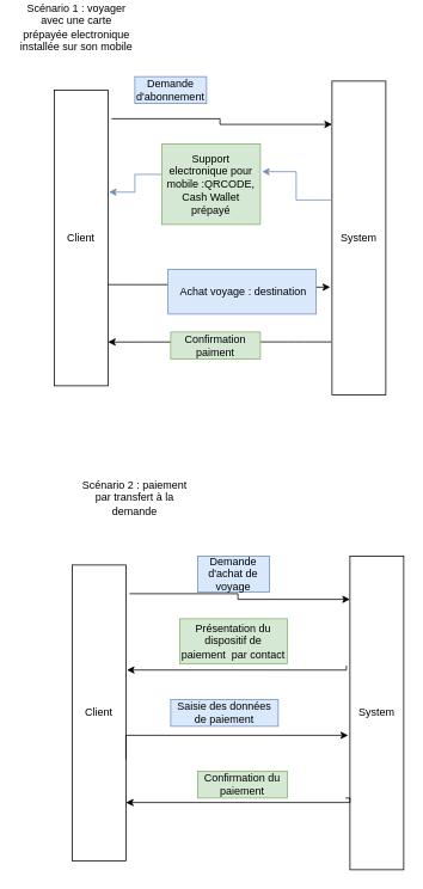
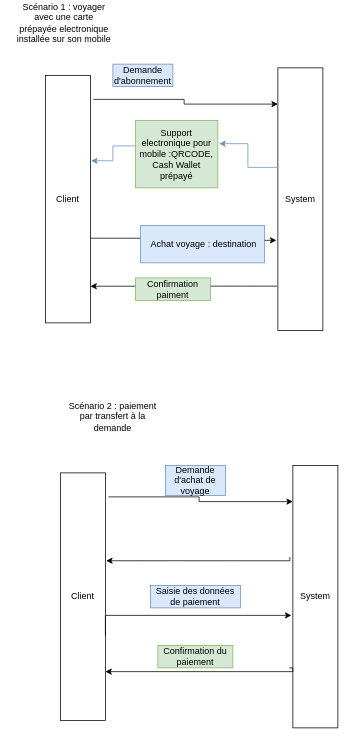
- <mxCell id="12" value="Confirmation paiment " style="text;html=1;strokeColor=#82b366;fillColor=#d5e8d4;align=center;verticalAlign=middle;whiteSpace=wrap;rounded=0;" vertex="1" parent="1"><mxGeometry x="190" y="370" width="100" height="30" as="geometry" /></mxCell>
+ <mxCell id="12" value="Confirmation paiment " style="text;html=1;strokeColor=#82b366;fillColor=#d5e8d4;align=center;verticalAlign=middle;whiteSpace=wrap;rounded=0;" vertex="1" parent="1"><mxGeometry x="180" y="370" width="100" height="30" as="geometry" /></mxCell>
- <mxCell id="23" value="Présentation du dispositif de paiement&amp;nbsp; par contact" style="text;html=1;strokeColor=#82b366;fillColor=#d5e8d4;align=center;verticalAlign=middle;whiteSpace=wrap;rounded=0;" vertex="1" parent="1"><mxGeometry x="200" y="690" width="120" height="50" as="geometry" /></mxCell>
- <mxCell id="19" value="Saisie des données de paiement" style="text;html=1;strokeColor=#6c8ebf;fillColor=#dae8fc;align=center;verticalAlign=middle;whiteSpace=wrap;rounded=0;" vertex="1" parent="1"><mxGeometry x="190" y="780" width="120" height="30" as="geometry" /></mxCell>
+ <mxCell id="19" value="Saisie des données de paiement" style="text;html=1;strokeColor=#6c8ebf;fillColor=#dae8fc;align=center;verticalAlign=middle;whiteSpace=wrap;rounded=0;" vertex="1" parent="1"><mxGeometry x="200" y="780" width="120" height="30" as="geometry" /></mxCell>
- <mxCell id="21" value="Confirmation du paiement " style="text;html=1;strokeColor=#82b366;fillColor=#d5e8d4;align=center;verticalAlign=middle;whiteSpace=wrap;rounded=0;" vertex="1" parent="1"><mxGeometry x="220" y="860" width="100" height="30" as="geometry" /></mxCell>
+ <mxCell id="21" value="Confirmation du paiement " style="text;html=1;strokeColor=#82b366;fillColor=#d5e8d4;align=center;verticalAlign=middle;whiteSpace=wrap;rounded=0;" vertex="1" parent="1"><mxGeometry x="210" y="860" width="100" height="30" as="geometry" /></mxCell>
